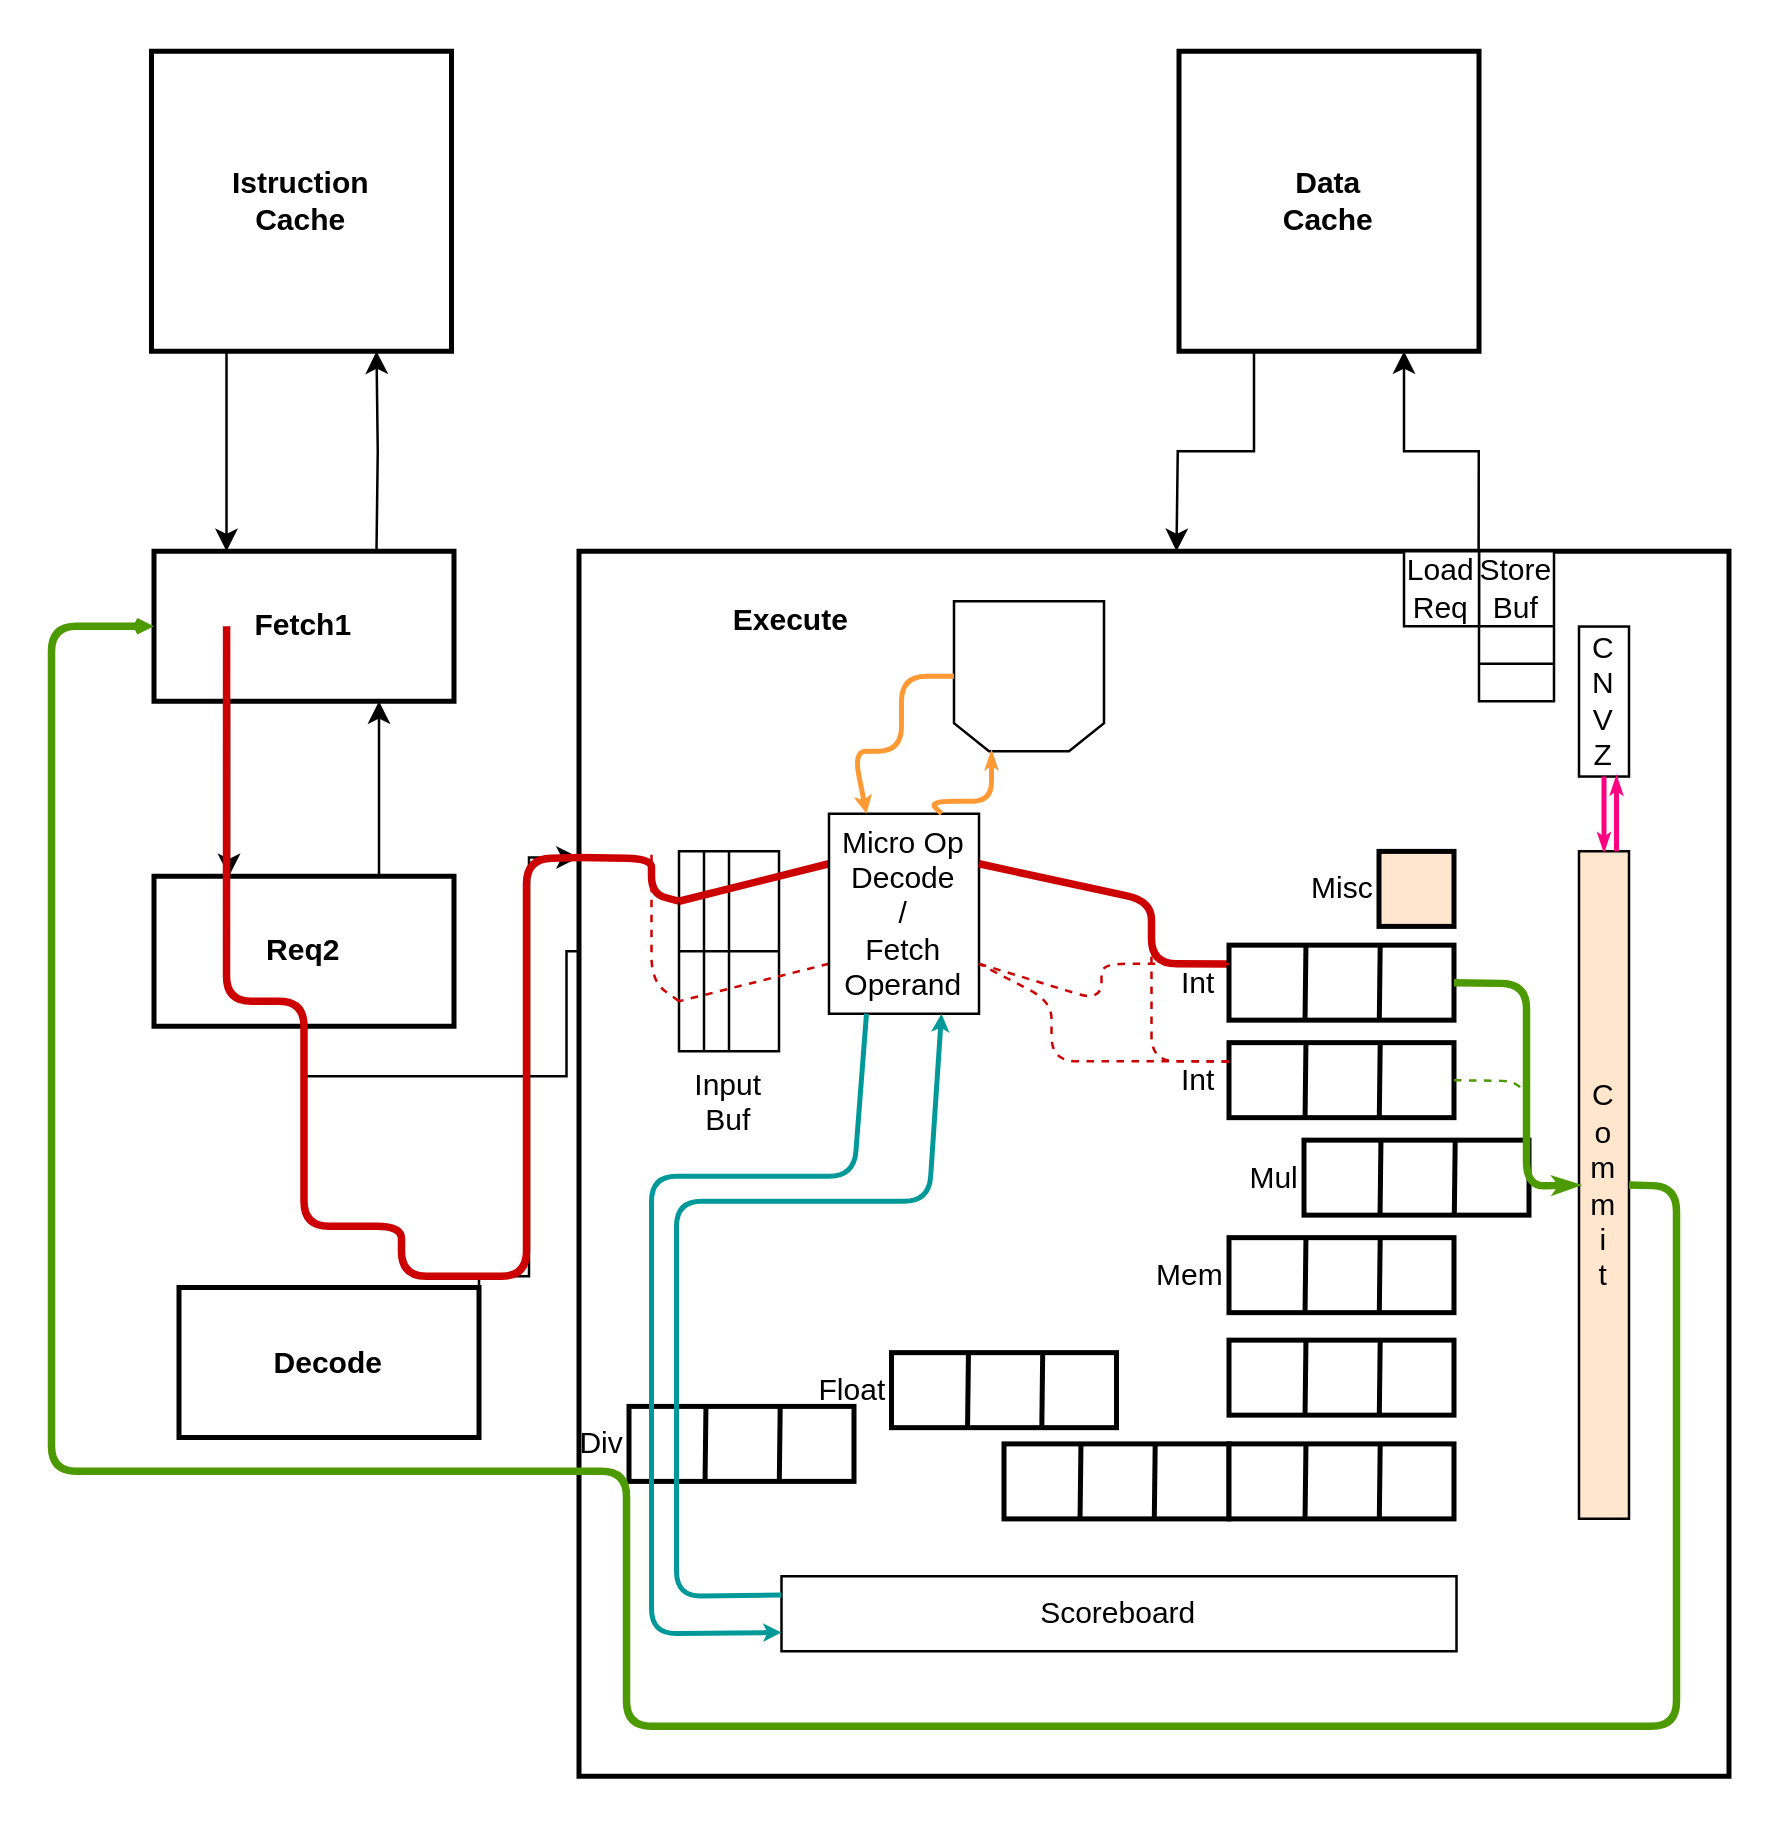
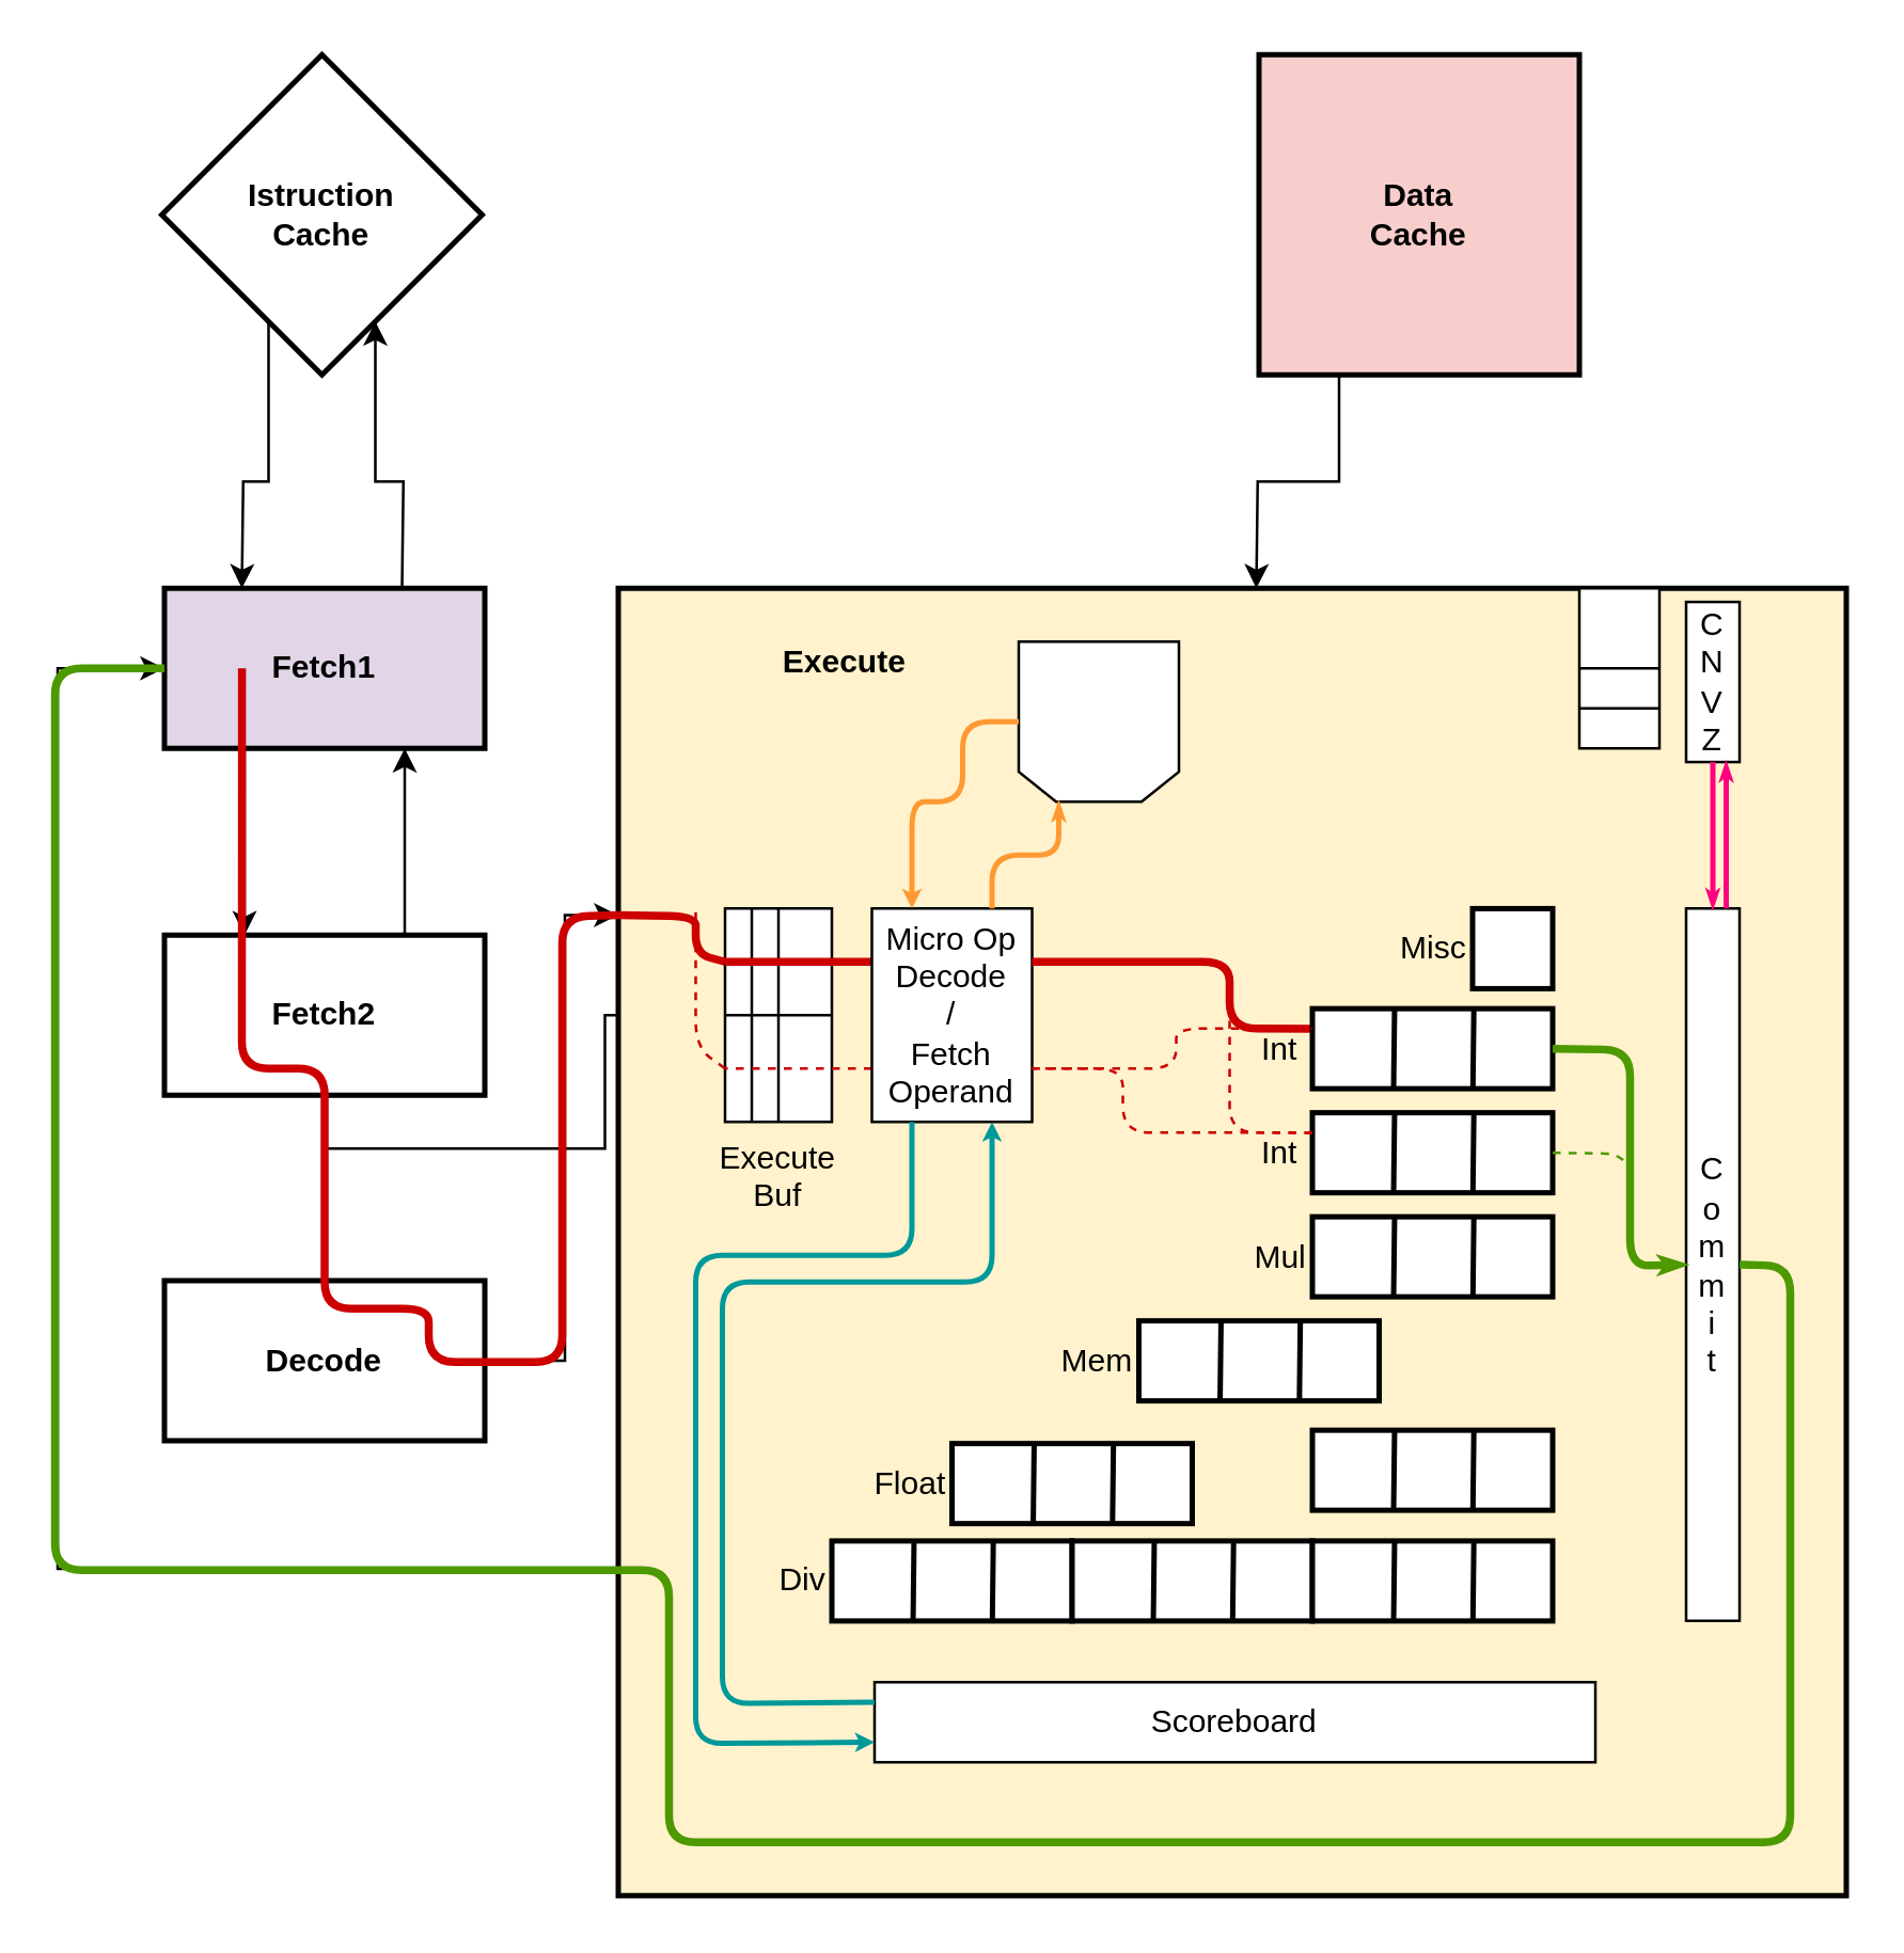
- <mxCell id="14" value="Istruction&lt;br&gt;Cache" style="rounded=0;whiteSpace=wrap;html=1;fontStyle=1;strokeWidth=2;" parent="1" vertex="1"><mxGeometry x="60" y="20" width="120" height="120" as="geometry" /></mxCell>
+ <mxCell id="14" value="Istruction&lt;br&gt;Cache" style="rhombus;whiteSpace=wrap;html=1;fontStyle=1;strokeWidth=2;" parent="1" vertex="1"><mxGeometry x="60" y="20" width="120" height="120" as="geometry" /></mxCell>
- <mxCell id="18" value="Data&lt;br&gt;Cache" style="rounded=0;whiteSpace=wrap;html=1;fontStyle=1;strokeWidth=2;" parent="1" vertex="1"><mxGeometry x="471" y="20" width="120" height="120" as="geometry" /></mxCell>
+ <mxCell id="18" value="Data&lt;br&gt;Cache" style="rounded=0;whiteSpace=wrap;html=1;fontStyle=1;strokeWidth=2;fillColor=#f8cecc;" parent="1" vertex="1"><mxGeometry x="471" y="20" width="120" height="120" as="geometry" /></mxCell>
- <mxCell id="16" style="edgeStyle=orthogonalEdgeStyle;rounded=0;orthogonalLoop=1;jettySize=auto;html=1;exitX=0.995;exitY=0.005;exitDx=0;exitDy=0;entryX=0.75;entryY=1;entryDx=0;entryDy=0;exitPerimeter=0;" parent="1" source="47" target="18" edge="1"><mxGeometry relative="1" as="geometry" /></mxCell>
- <mxCell id="47" value="Load&lt;br&gt;Req" style="rounded=0;whiteSpace=wrap;html=1;align=center;labelPosition=center;verticalLabelPosition=middle;verticalAlign=middle;" parent="1" vertex="1"><mxGeometry x="561" y="220" width="30" height="30" as="geometry" /></mxCell>
- <mxCell id="48" value="Store&lt;br&gt;Buf" style="text;html=1;strokeColor=none;fillColor=none;align=center;verticalAlign=middle;whiteSpace=wrap;rounded=0;" parent="1" vertex="1"><mxGeometry x="591" y="220" width="30" height="30" as="geometry" /></mxCell>
+ <mxCell id="9" style="edgeStyle=orthogonalEdgeStyle;rounded=0;orthogonalLoop=1;jettySize=auto;html=1;entryX=0;entryY=0.5;entryDx=0;entryDy=0;exitX=0;exitY=0.75;exitDx=0;exitDy=0;" parent="1" source="10" target="3" edge="1"><mxGeometry relative="1" as="geometry"><Array as="points"><mxPoint x="21" y="588" /><mxPoint x="21" y="250" /></Array><mxPoint x="251" y="543" as="sourcePoint" /></mxGeometry></mxCell>
- <mxCell id="3" value="Fetch1" style="rounded=0;whiteSpace=wrap;html=1;fontStyle=1;strokeWidth=2;" parent="1" vertex="1"><mxGeometry x="61" y="220" width="120" height="60" as="geometry" /></mxCell>
+ <mxCell id="3" value="Fetch1" style="rounded=0;whiteSpace=wrap;html=1;fontStyle=1;strokeWidth=2;fillColor=#e1d5e7;" parent="1" vertex="1"><mxGeometry x="61" y="220" width="120" height="60" as="geometry" /></mxCell>
- <mxCell id="73" value="C&lt;br&gt;N&lt;br&gt;V&lt;br&gt;Z" style="rounded=0;whiteSpace=wrap;html=1;" vertex="1" parent="1"><mxGeometry x="631" y="250.121" width="20" height="60" as="geometry" /></mxCell>
+ <mxCell id="73" value="C&lt;br&gt;N&lt;br&gt;V&lt;br&gt;Z" style="rounded=0;whiteSpace=wrap;html=1;" vertex="1" parent="1"><mxGeometry x="631" y="225.121" width="20" height="60" as="geometry" /></mxCell>
- <mxCell id="43" value="Misc" style="rounded=0;whiteSpace=wrap;html=1;align=right;labelPosition=left;verticalLabelPosition=middle;verticalAlign=middle;strokeWidth=2;fillColor=#ffe6cc;" parent="1" vertex="1"><mxGeometry x="551" y="340.059" width="30" height="30" as="geometry" /></mxCell>
+ <mxCell id="43" value="Misc" style="rounded=0;whiteSpace=wrap;html=1;align=right;labelPosition=left;verticalLabelPosition=middle;verticalAlign=middle;strokeWidth=2;" parent="1" vertex="1"><mxGeometry x="551" y="340.059" width="30" height="30" as="geometry" /></mxCell>
- <mxCell id="57" value="Micro Op&lt;br&gt;Decode&lt;br&gt;/&lt;br&gt;Fetch&lt;br&gt;Operand" style="rounded=0;whiteSpace=wrap;html=1;" parent="1" vertex="1"><mxGeometry x="331" y="325" width="60" height="80" as="geometry" /></mxCell>
+ <mxCell id="57" value="Micro Op&lt;br&gt;Decode&lt;br&gt;/&lt;br&gt;Fetch&lt;br&gt;Operand" style="rounded=0;whiteSpace=wrap;html=1;" parent="1" vertex="1"><mxGeometry x="326" y="340" width="60" height="80" as="geometry" /></mxCell>
- <mxCell id="6" value="Req2" style="rounded=0;whiteSpace=wrap;html=1;fontStyle=1;strokeWidth=2;" parent="1" vertex="1"><mxGeometry x="61" y="350" width="120" height="60" as="geometry" /></mxCell>
+ <mxCell id="6" value="Fetch2" style="rounded=0;whiteSpace=wrap;html=1;fontStyle=1;strokeWidth=2;" parent="1" vertex="1"><mxGeometry x="61" y="350" width="120" height="60" as="geometry" /></mxCell>
- <mxCell id="49" value="Input Buf" style="rounded=0;whiteSpace=wrap;html=1;align=center;labelPosition=center;verticalLabelPosition=bottom;verticalAlign=top;" parent="1" vertex="1"><mxGeometry x="271" y="340" width="40" height="80" as="geometry" /></mxCell>
+ <mxCell id="49" value="Execute Buf" style="rounded=0;whiteSpace=wrap;html=1;align=center;labelPosition=center;verticalLabelPosition=bottom;verticalAlign=top;" parent="1" vertex="1"><mxGeometry x="271" y="340" width="40" height="80" as="geometry" /></mxCell>
- <mxCell id="10" value="&amp;nbsp; &amp;nbsp; &amp;nbsp; &amp;nbsp; &amp;nbsp; &lt;br&gt;&amp;nbsp; &amp;nbsp; &amp;nbsp; &amp;nbsp; &amp;nbsp; &amp;nbsp; &amp;nbsp; &amp;nbsp; &amp;nbsp; &lt;b&gt;Execute&lt;/b&gt;" style="rounded=0;whiteSpace=wrap;html=1;verticalAlign=top;labelPosition=center;verticalLabelPosition=middle;align=left;strokeWidth=2;" parent="1" vertex="1"><mxGeometry x="231" y="220" width="460" height="490" as="geometry" /></mxCell>
+ <mxCell id="10" value="&amp;nbsp; &amp;nbsp; &amp;nbsp; &amp;nbsp; &amp;nbsp; &lt;br&gt;&amp;nbsp; &amp;nbsp; &amp;nbsp; &amp;nbsp; &amp;nbsp; &amp;nbsp; &amp;nbsp; &amp;nbsp; &amp;nbsp; &lt;b&gt;Execute&lt;/b&gt;" style="rounded=0;whiteSpace=wrap;html=1;verticalAlign=top;labelPosition=center;verticalLabelPosition=middle;align=left;strokeWidth=2;fillColor=#fff2cc;" parent="1" vertex="1"><mxGeometry x="231" y="220" width="460" height="490" as="geometry" /></mxCell>
- <mxCell id="22" value="Mul" style="rounded=0;whiteSpace=wrap;html=1;align=right;labelPosition=left;verticalLabelPosition=middle;verticalAlign=middle;strokeWidth=2;" parent="1" vertex="1"><mxGeometry x="521" y="455.559" width="90" height="30" as="geometry" /></mxCell>
+ <mxCell id="22" value="Mul" style="rounded=0;whiteSpace=wrap;html=1;align=right;labelPosition=left;verticalLabelPosition=middle;verticalAlign=middle;strokeWidth=2;" parent="1" vertex="1"><mxGeometry x="491" y="455.559" width="90" height="30" as="geometry" /></mxCell>
- <mxCell id="11" value="C&lt;br&gt;o&lt;br&gt;m&lt;br&gt;m&lt;br&gt;i&lt;br&gt;t" style="rounded=0;whiteSpace=wrap;html=1;align=center;strokeWidth=1;fillColor=#ffe6cc;" parent="1" vertex="1"><mxGeometry x="631" y="340" width="20" height="267" as="geometry" /></mxCell>
+ <mxCell id="11" value="C&lt;br&gt;o&lt;br&gt;m&lt;br&gt;m&lt;br&gt;i&lt;br&gt;t" style="rounded=0;whiteSpace=wrap;html=1;align=center;strokeWidth=1;" parent="1" vertex="1"><mxGeometry x="631" y="340" width="20" height="267" as="geometry" /></mxCell>
- <mxCell id="72" value="" style="endArrow=open;html=1;strokeColor=#4D9900;strokeWidth=3;endFill=0;startSize=4;endSize=1;exitX=1;exitY=0.5;exitDx=0;exitDy=0;entryX=0;entryY=0.5;entryDx=0;entryDy=0;" parent="1" source="11" target="3" edge="1"><mxGeometry width="50" height="50" relative="1" as="geometry"><mxPoint x="591" y="402.559" as="sourcePoint" /><mxPoint x="641" y="483.5" as="targetPoint" /><Array as="points"><mxPoint x="670" y="474" /><mxPoint x="670" y="690" /><mxPoint x="250" y="690" /><mxPoint x="250" y="588" /><mxPoint x="20" y="588" /><mxPoint x="20" y="250" /></Array></mxGeometry></mxCell>
+ <mxCell id="72" value="" style="endArrow=none;html=1;strokeColor=#4D9900;strokeWidth=3;endFill=0;startSize=4;endSize=1;exitX=1;exitY=0.5;exitDx=0;exitDy=0;entryX=0;entryY=0.5;entryDx=0;entryDy=0;" parent="1" source="11" target="3" edge="1"><mxGeometry width="50" height="50" relative="1" as="geometry"><mxPoint x="591" y="402.559" as="sourcePoint" /><mxPoint x="641" y="483.5" as="targetPoint" /><Array as="points"><mxPoint x="670" y="474" /><mxPoint x="670" y="690" /><mxPoint x="250" y="690" /><mxPoint x="250" y="588" /><mxPoint x="20" y="588" /><mxPoint x="20" y="250" /></Array></mxGeometry></mxCell>
- <mxCell id="40" value="Mem" style="rounded=0;whiteSpace=wrap;html=1;align=right;labelPosition=left;verticalLabelPosition=middle;verticalAlign=middle;strokeWidth=2;" parent="1" vertex="1"><mxGeometry x="491" y="494.559" width="90" height="30" as="geometry" /></mxCell>
+ <mxCell id="40" value="Mem" style="rounded=0;whiteSpace=wrap;html=1;align=right;labelPosition=left;verticalLabelPosition=middle;verticalAlign=middle;strokeWidth=2;" parent="1" vertex="1"><mxGeometry x="426" y="494.559" width="90" height="30" as="geometry" /></mxCell>
- <mxCell id="8" value="&lt;span&gt;Decode&lt;/span&gt;" style="rounded=0;whiteSpace=wrap;html=1;fontStyle=1;strokeWidth=2;" parent="1" vertex="1"><mxGeometry x="71" y="514.5" width="120" height="60" as="geometry" /></mxCell>
+ <mxCell id="8" value="&lt;span&gt;Decode&lt;/span&gt;" style="rounded=0;whiteSpace=wrap;html=1;fontStyle=1;strokeWidth=2;" parent="1" vertex="1"><mxGeometry x="61" y="479.5" width="120" height="60" as="geometry" /></mxCell>
- <mxCell id="25" value="Div" style="rounded=0;whiteSpace=wrap;html=1;align=right;labelPosition=left;verticalLabelPosition=middle;verticalAlign=middle;strokeWidth=2;" parent="1" vertex="1"><mxGeometry x="251" y="562.059" width="90" height="30" as="geometry" /></mxCell>
+ <mxCell id="25" value="Div" style="rounded=0;whiteSpace=wrap;html=1;align=right;labelPosition=left;verticalLabelPosition=middle;verticalAlign=middle;strokeWidth=2;" parent="1" vertex="1"><mxGeometry x="311" y="577.059" width="90" height="30" as="geometry" /></mxCell>
- <mxCell id="12" value="Scoreboard" style="rounded=0;whiteSpace=wrap;html=1;strokeWidth=1;" parent="1" vertex="1"><mxGeometry x="312" y="630" width="270" height="30" as="geometry" /></mxCell>
+ <mxCell id="12" value="Scoreboard" style="rounded=0;whiteSpace=wrap;html=1;strokeWidth=1;" parent="1" vertex="1"><mxGeometry x="327" y="630" width="270" height="30" as="geometry" /></mxCell>
